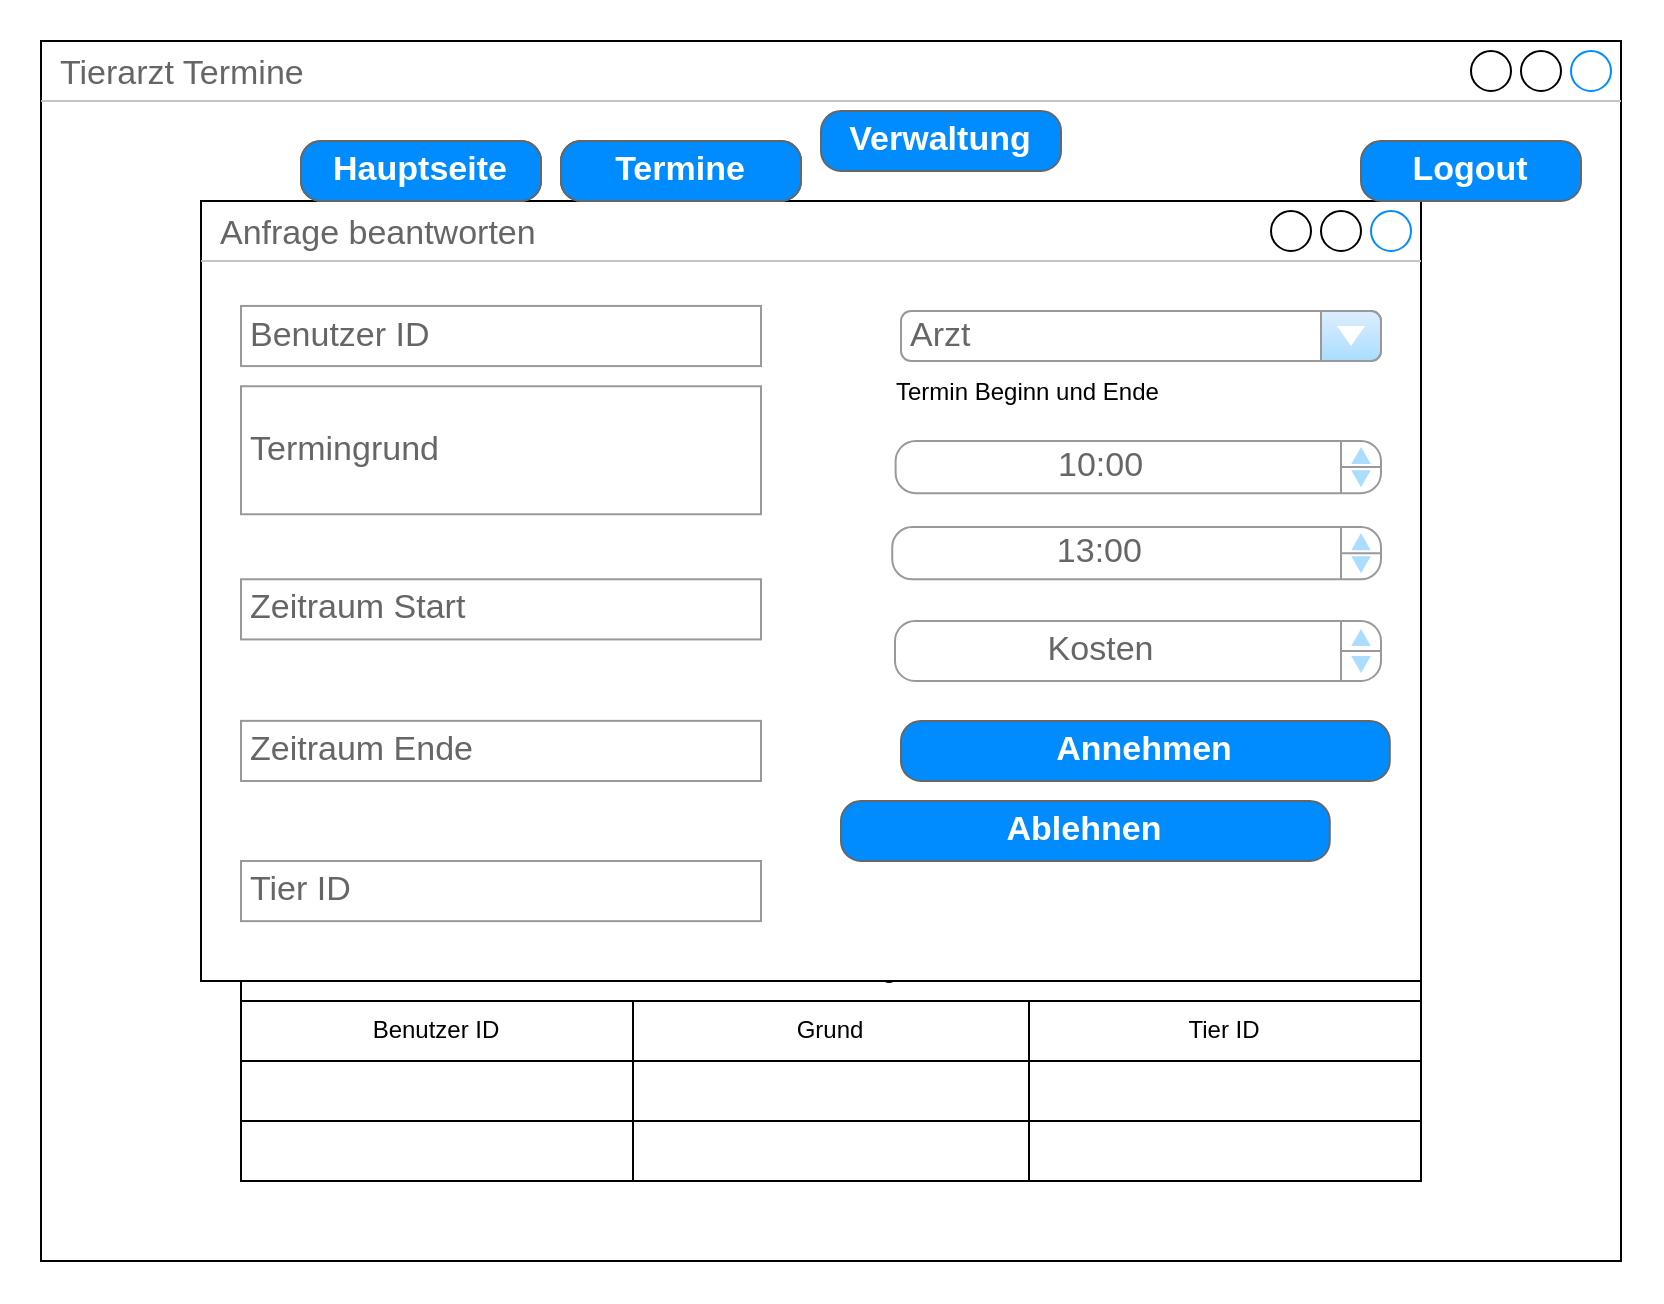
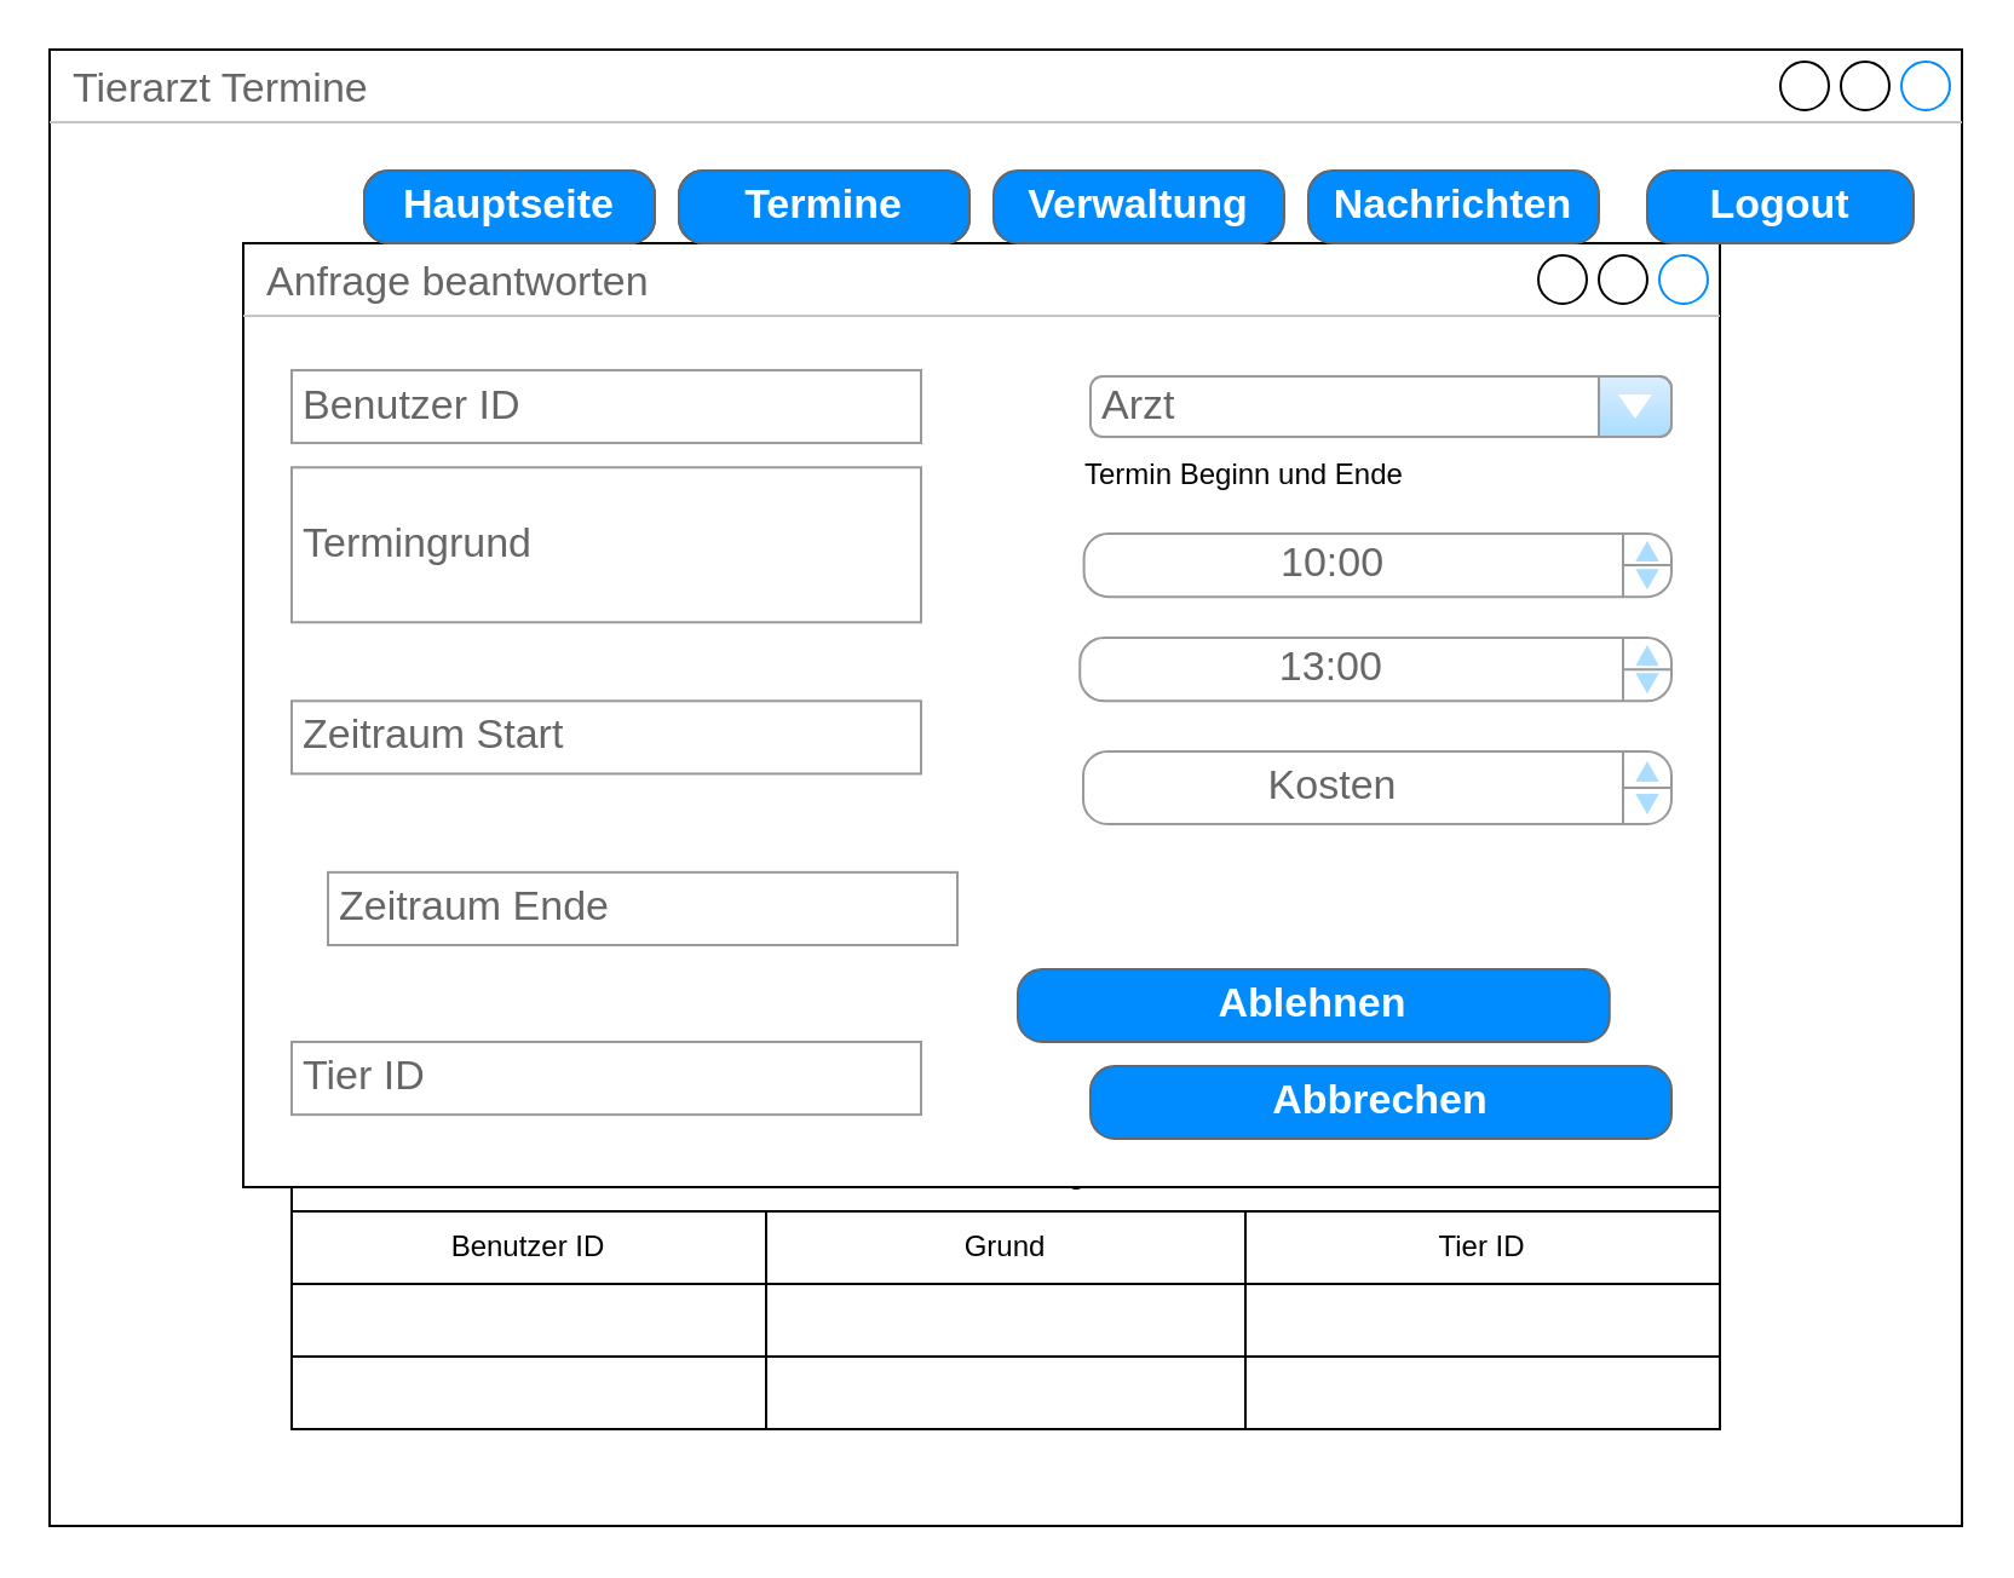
- <mxCell id="87" value="Verwaltung" style="strokeWidth=1;shadow=0;dashed=0;align=center;html=1;shape=mxgraph.mockup.buttons.button;strokeColor=#666666;fontColor=#ffffff;mainText=;buttonStyle=round;fontSize=17;fontStyle=1;fillColor=#008cff;whiteSpace=wrap;" vertex="1" parent="1"><mxGeometry x="410" y="55" width="120" height="30" as="geometry" /></mxCell>
+ <mxCell id="87" value="Verwaltung" style="strokeWidth=1;shadow=0;dashed=0;align=center;html=1;shape=mxgraph.mockup.buttons.button;strokeColor=#666666;fontColor=#ffffff;mainText=;buttonStyle=round;fontSize=17;fontStyle=1;fillColor=#008cff;whiteSpace=wrap;" vertex="1" parent="1"><mxGeometry x="410" y="70" width="120" height="30" as="geometry" /></mxCell>
+ <mxCell id="88" value="Nachrichten" style="strokeWidth=1;shadow=0;dashed=0;align=center;html=1;shape=mxgraph.mockup.buttons.button;strokeColor=#666666;fontColor=#ffffff;mainText=;buttonStyle=round;fontSize=17;fontStyle=1;fillColor=#008cff;whiteSpace=wrap;" vertex="1" parent="1"><mxGeometry x="540" y="70" width="120" height="30" as="geometry" /></mxCell>
- <mxCell id="83" value="Zeitraum Ende" style="strokeWidth=1;shadow=0;dashed=0;align=center;html=1;shape=mxgraph.mockup.forms.pwField;strokeColor=#999999;mainText=;align=left;fontColor=#666666;fontSize=17;spacingLeft=3;" vertex="1" parent="17"><mxGeometry x="4.441e-15" y="239.93" width="260" height="30.07" as="geometry" /></mxCell>
+ <mxCell id="83" value="Zeitraum Ende" style="strokeWidth=1;shadow=0;dashed=0;align=center;html=1;shape=mxgraph.mockup.forms.pwField;strokeColor=#999999;mainText=;align=left;fontColor=#666666;fontSize=17;spacingLeft=3;" vertex="1" parent="17"><mxGeometry x="15" y="239.93" width="260" height="30.07" as="geometry" /></mxCell>
- <mxCell id="78" value="Annehmen" style="strokeWidth=1;shadow=0;dashed=0;align=center;html=1;shape=mxgraph.mockup.buttons.button;strokeColor=#666666;fontColor=#ffffff;mainText=;buttonStyle=round;fontSize=17;fontStyle=1;fillColor=#008cff;whiteSpace=wrap;" vertex="1" parent="17"><mxGeometry x="330" y="240.0" width="244.38" height="30" as="geometry" /></mxCell>
+ <mxCell id="73" value="Abbrechen" style="strokeWidth=1;shadow=0;dashed=0;align=center;html=1;shape=mxgraph.mockup.buttons.button;strokeColor=#666666;fontColor=#ffffff;mainText=;buttonStyle=round;fontSize=17;fontStyle=1;fillColor=#008cff;whiteSpace=wrap;" vertex="1" parent="17"><mxGeometry x="330" y="320" width="240" height="30" as="geometry" /></mxCell>
